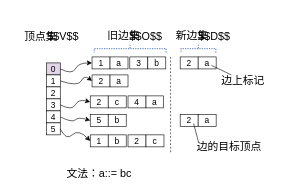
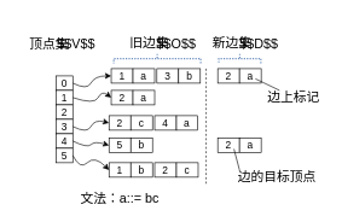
- <mxCell id="3" value="0" style="rounded=0;whiteSpace=wrap;html=1;fontSize=14;fillColor=#e1d5e7;" vertex="1" parent="2"><mxGeometry width="23" height="20" as="geometry" /></mxCell>
+ <mxCell id="3" value="0" style="rounded=0;whiteSpace=wrap;html=1;fontSize=14;" vertex="1" parent="2"><mxGeometry width="23" height="20" as="geometry" /></mxCell>
- <mxCell id="31" value="&lt;font style=&quot;font-size: 18px;&quot;&gt;文法：a::= bc&lt;/font&gt;" style="text;html=1;strokeColor=none;fillColor=none;align=center;verticalAlign=middle;whiteSpace=wrap;rounded=0;" vertex="1" parent="1"><mxGeometry x="100" y="279" width="130" height="20" as="geometry" /></mxCell>
+ <mxCell id="31" value="&lt;font style=&quot;font-size: 18px;&quot;&gt;文法：a::= bc&lt;/font&gt;" style="text;html=1;strokeColor=none;fillColor=none;align=center;verticalAlign=middle;whiteSpace=wrap;rounded=0;" vertex="1" parent="1"><mxGeometry x="100" y="264" width="130" height="20" as="geometry" /></mxCell>
